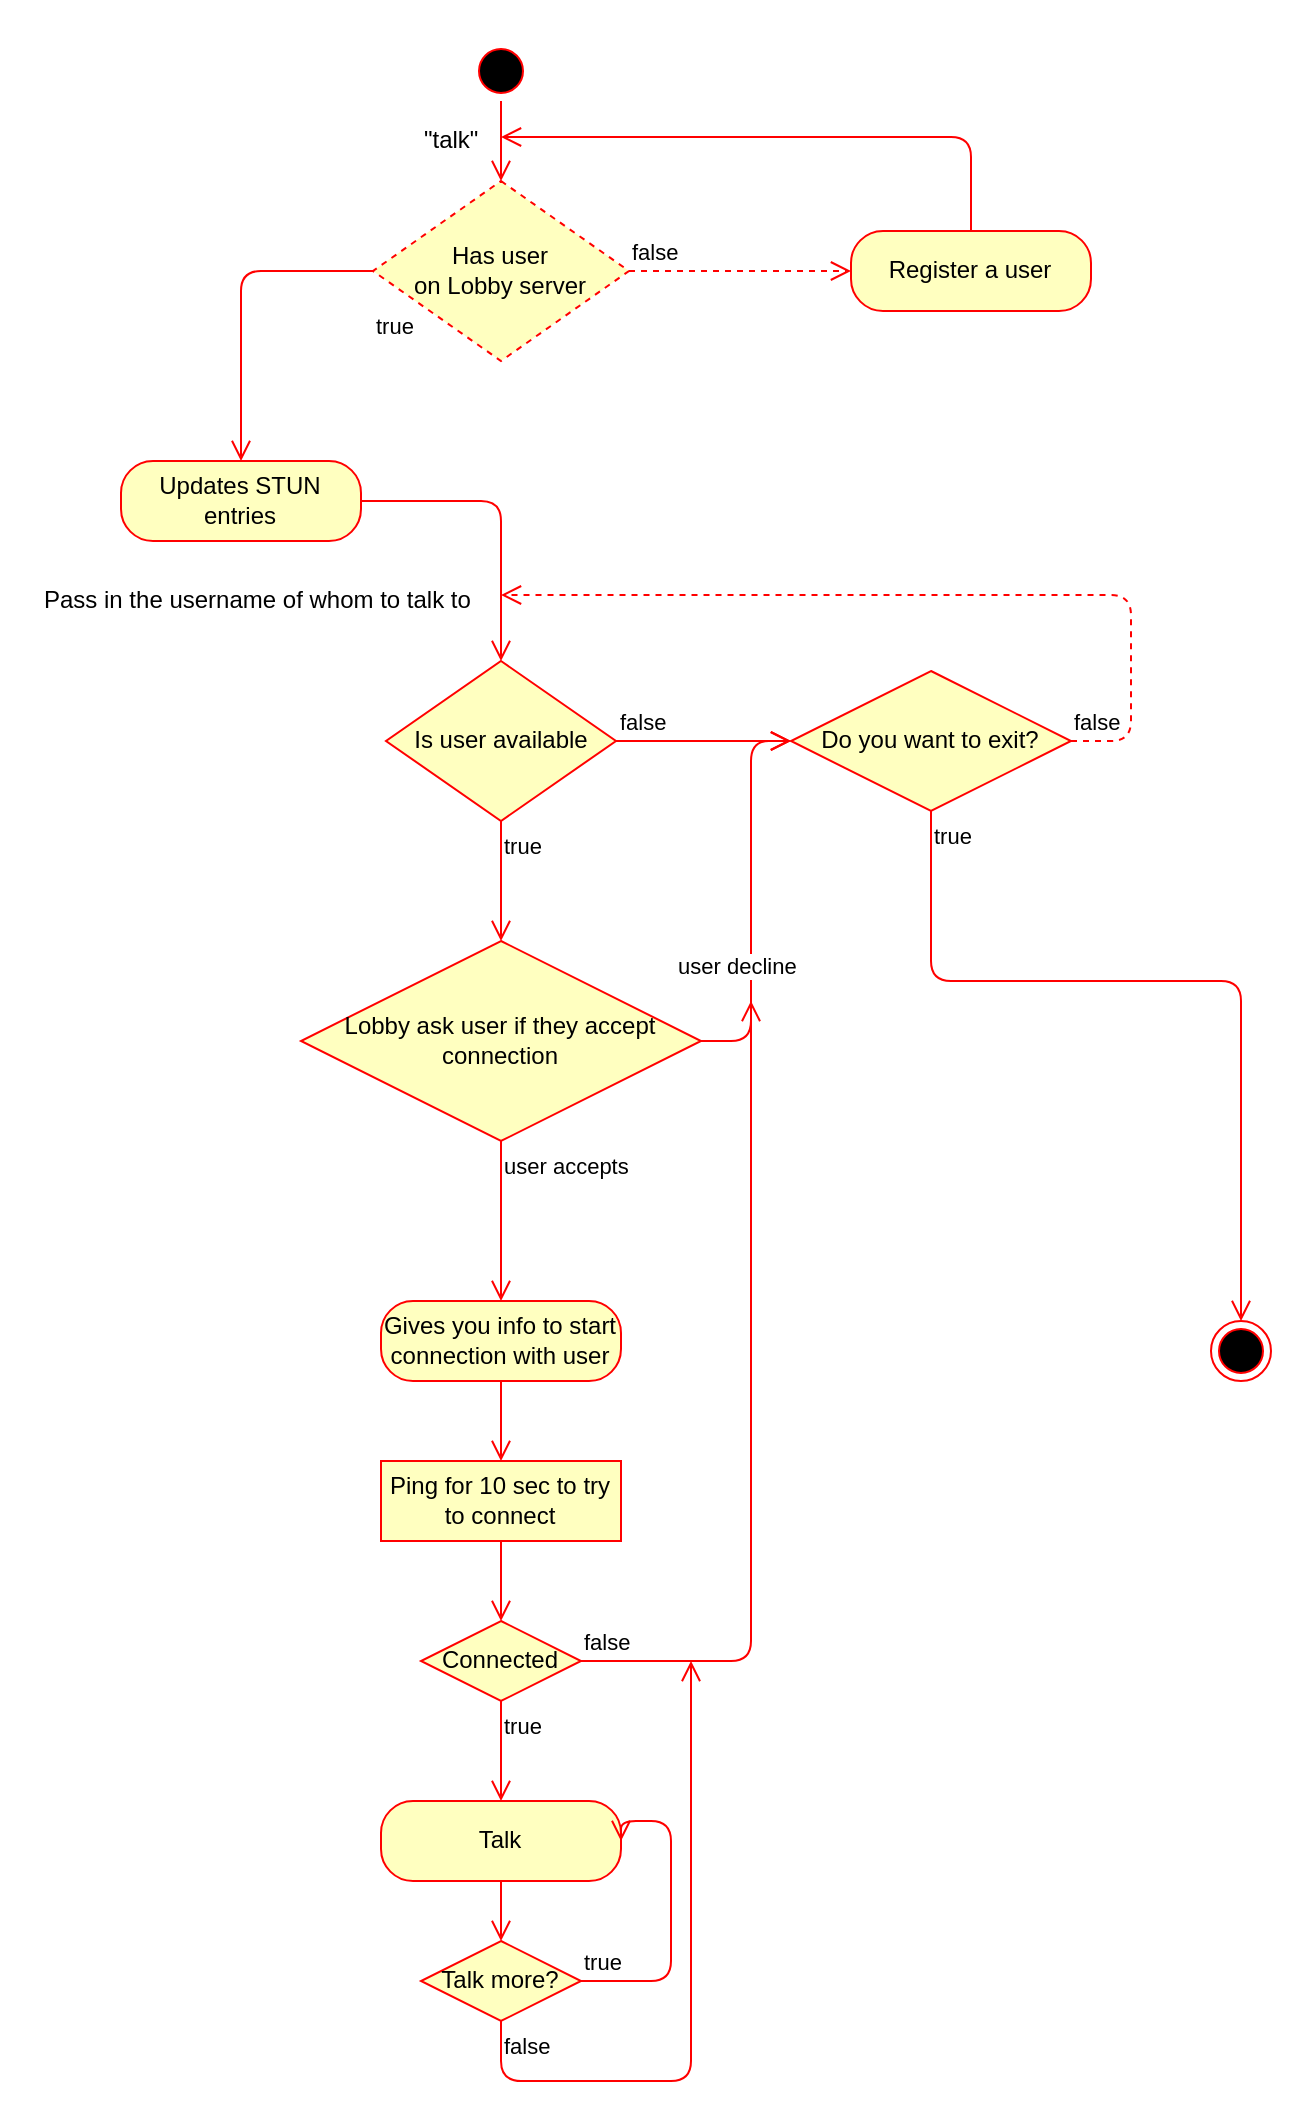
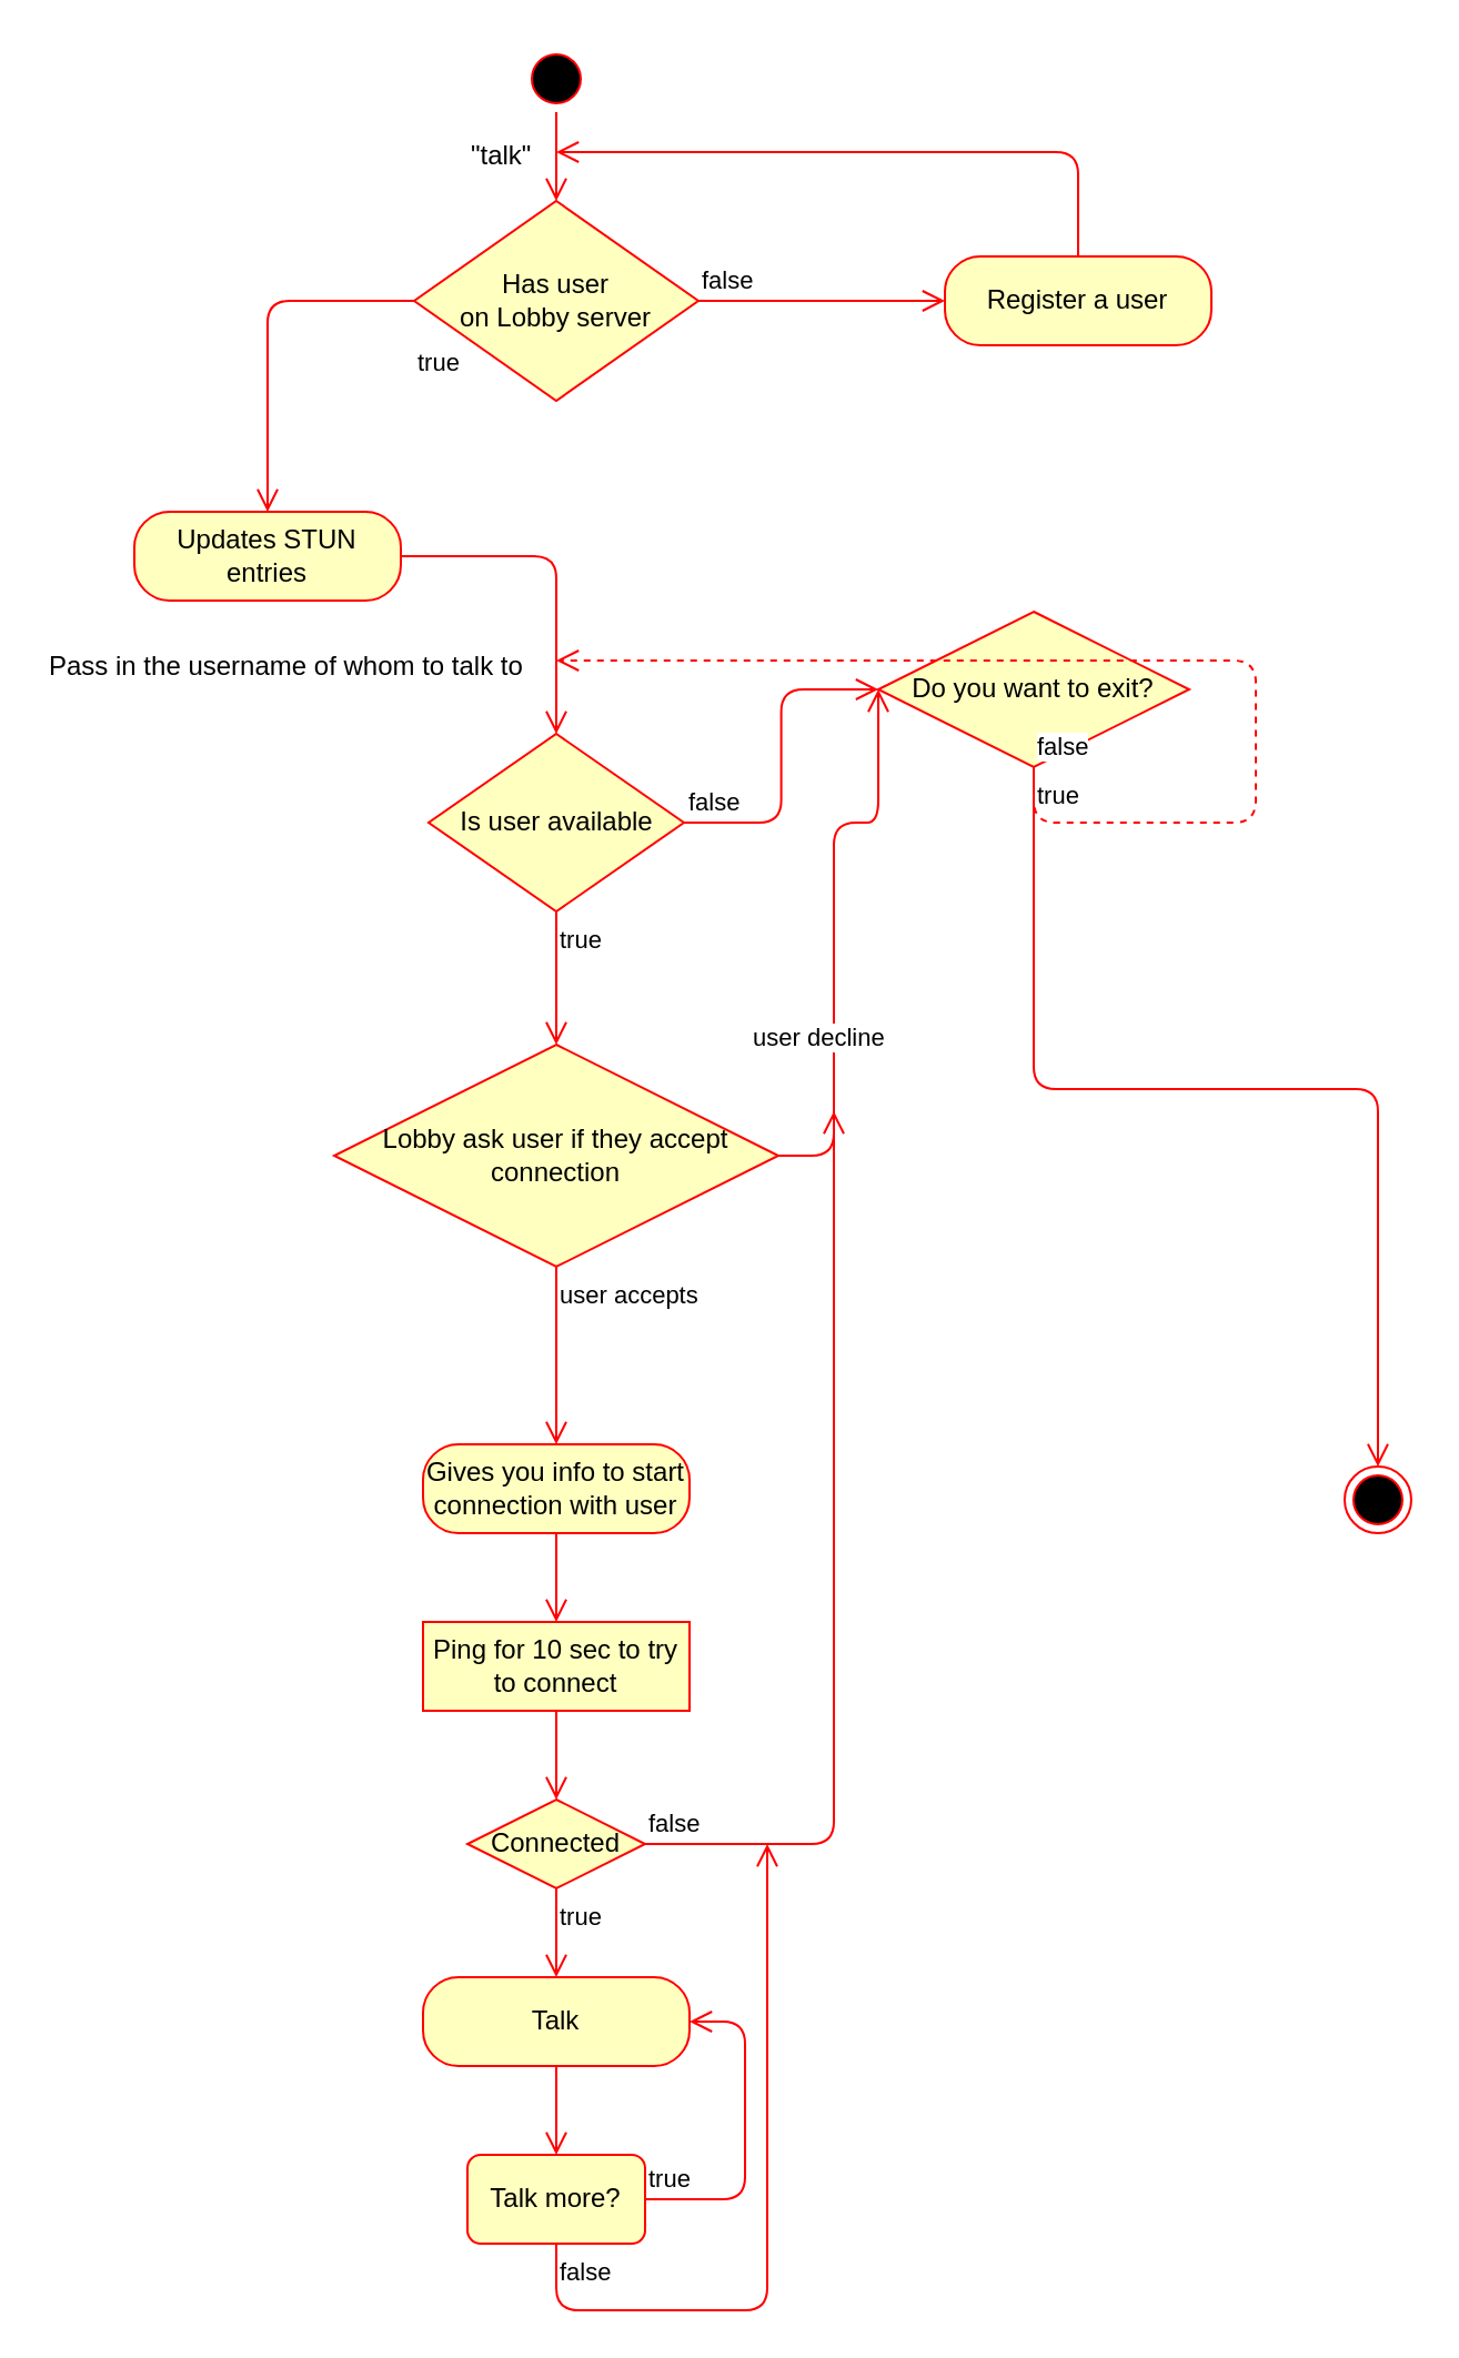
- <mxCell id="5" value="Has user&lt;br&gt;on Lobby server" style="rhombus;whiteSpace=wrap;html=1;fillColor=#ffffc0;strokeColor=#ff0000;dashed=1;" vertex="1" parent="1"><mxGeometry x="186" y="90" width="128" height="90" as="geometry" /></mxCell>
+ <mxCell id="5" value="Has user&lt;br&gt;on Lobby server" style="rhombus;whiteSpace=wrap;html=1;fillColor=#ffffc0;strokeColor=#ff0000;" vertex="1" parent="1"><mxGeometry x="186" y="90" width="128" height="90" as="geometry" /></mxCell>
- <mxCell id="6" value="false" style="edgeStyle=orthogonalEdgeStyle;html=1;align=left;verticalAlign=bottom;endArrow=open;endSize=8;strokeColor=#ff0000;dashed=1;" edge="1" source="5" parent="1" target="8"><mxGeometry x="-1" relative="1" as="geometry"><mxPoint x="390" y="135" as="targetPoint" /><Array as="points"><mxPoint x="390" y="135" /></Array></mxGeometry></mxCell>
+ <mxCell id="6" value="false" style="edgeStyle=orthogonalEdgeStyle;html=1;align=left;verticalAlign=bottom;endArrow=open;endSize=8;strokeColor=#ff0000;" edge="1" source="5" parent="1" target="8"><mxGeometry x="-1" relative="1" as="geometry"><mxPoint x="390" y="135" as="targetPoint" /><Array as="points"><mxPoint x="390" y="135" /></Array></mxGeometry></mxCell>
- <mxCell id="19" value="Do you want to exit?" style="rhombus;whiteSpace=wrap;html=1;fillColor=#ffffc0;strokeColor=#ff0000;" vertex="1" parent="1"><mxGeometry x="395" y="335" width="140" height="70" as="geometry" /></mxCell>
+ <mxCell id="19" value="Do you want to exit?" style="rhombus;whiteSpace=wrap;html=1;fillColor=#ffffc0;strokeColor=#ff0000;" vertex="1" parent="1"><mxGeometry x="395" y="275" width="140" height="70" as="geometry" /></mxCell>
- <mxCell id="30" value="Talk" style="rounded=1;whiteSpace=wrap;html=1;arcSize=40;fontColor=#000000;fillColor=#ffffc0;strokeColor=#ff0000;" vertex="1" parent="1"><mxGeometry x="190" y="900" width="120" height="40" as="geometry" /></mxCell>
+ <mxCell id="30" value="Talk" style="rounded=1;whiteSpace=wrap;html=1;arcSize=40;fontColor=#000000;fillColor=#ffffc0;strokeColor=#ff0000;" vertex="1" parent="1"><mxGeometry x="190" y="890" width="120" height="40" as="geometry" /></mxCell>
- <mxCell id="32" value="Talk more?" style="rhombus;whiteSpace=wrap;html=1;fillColor=#ffffc0;strokeColor=#ff0000;" vertex="1" parent="1"><mxGeometry x="210" y="970" width="80" height="40" as="geometry" /></mxCell>
+ <mxCell id="32" value="Talk more?" style="whiteSpace=wrap;html=1;fillColor=#ffffc0;strokeColor=#ff0000;rounded=1;" vertex="1" parent="1"><mxGeometry x="210" y="970" width="80" height="40" as="geometry" /></mxCell>
